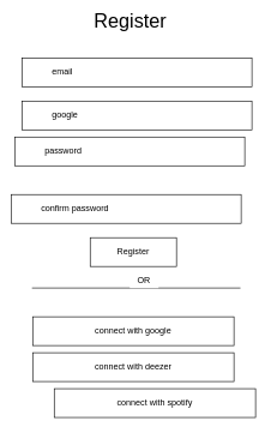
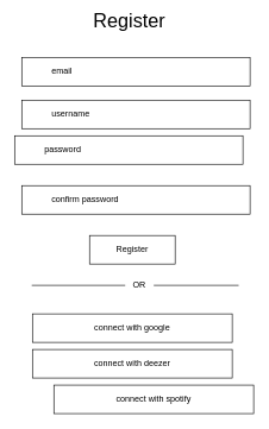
- <mxCell id="11" value="&lt;blockquote style=&quot;margin: 0 0 0 40px ; border: none ; padding: 0px&quot;&gt;google&lt;/blockquote&gt;" style="rounded=0;whiteSpace=wrap;html=1;align=left;" vertex="1" parent="1"><mxGeometry x="30" y="140" width="320" height="40" as="geometry" /></mxCell>
+ <mxCell id="11" value="&lt;blockquote style=&quot;margin: 0 0 0 40px ; border: none ; padding: 0px&quot;&gt;username&lt;/blockquote&gt;" style="rounded=0;whiteSpace=wrap;html=1;align=left;" vertex="1" parent="1"><mxGeometry x="30" y="140" width="320" height="40" as="geometry" /></mxCell>
- <mxCell id="12" value="&lt;blockquote style=&quot;margin: 0 0 0 40px ; border: none ; padding: 0px&quot;&gt;confirm password&lt;/blockquote&gt;" style="rounded=0;whiteSpace=wrap;html=1;align=left;" vertex="1" parent="1"><mxGeometry x="15" y="270" width="320" height="40" as="geometry" /></mxCell>
+ <mxCell id="12" value="&lt;blockquote style=&quot;margin: 0 0 0 40px ; border: none ; padding: 0px&quot;&gt;confirm password&lt;/blockquote&gt;" style="rounded=0;whiteSpace=wrap;html=1;align=left;" vertex="1" parent="1"><mxGeometry x="30" y="260" width="320" height="40" as="geometry" /></mxCell>
- <mxCell id="6" value="OR" style="text;html=1;strokeColor=none;align=center;verticalAlign=middle;whiteSpace=wrap;rounded=0;fillColor=#ffffff;" vertex="1" parent="1"><mxGeometry x="180" y="380" width="40" height="20" as="geometry" /></mxCell>
+ <mxCell id="6" value="OR" style="text;html=1;strokeColor=none;align=center;verticalAlign=middle;whiteSpace=wrap;rounded=0;fillColor=#ffffff;" vertex="1" parent="1"><mxGeometry x="175" y="390" width="40" height="20" as="geometry" /></mxCell>
